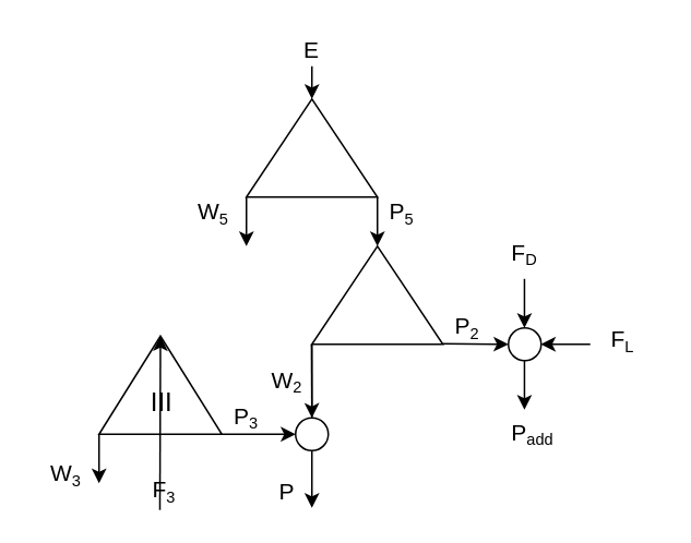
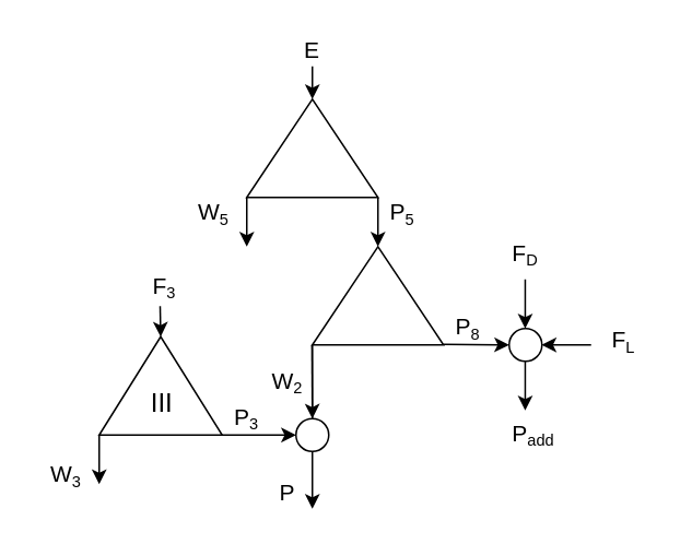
- <mxCell id="18" value="&lt;font style=&quot;font-size: 14px&quot;&gt;P&lt;/font&gt;&lt;font style=&quot;font-size: 11.667px&quot;&gt;&lt;sub&gt;2&lt;/sub&gt;&lt;/font&gt;" style="text;html=1;strokeColor=none;fillColor=none;align=center;verticalAlign=middle;whiteSpace=wrap;rounded=0;" parent="1" vertex="1"><mxGeometry x="280" y="165" width="10" height="70" as="geometry" /></mxCell>
+ <mxCell id="18" value="&lt;font style=&quot;font-size: 14px&quot;&gt;P&lt;/font&gt;&lt;font style=&quot;font-size: 11.667px&quot;&gt;&lt;sub&gt;8&lt;/sub&gt;&lt;/font&gt;" style="text;html=1;strokeColor=none;fillColor=none;align=center;verticalAlign=middle;whiteSpace=wrap;rounded=0;" parent="1" vertex="1"><mxGeometry x="280" y="165" width="10" height="70" as="geometry" /></mxCell>
- <mxCell id="14" value="&lt;font style=&quot;font-size: 14px&quot;&gt;F&lt;/font&gt;&lt;font style=&quot;font-size: 11.667px&quot;&gt;&lt;sub&gt;3&lt;/sub&gt;&lt;/font&gt;" style="text;html=1;strokeColor=none;fillColor=none;align=center;verticalAlign=middle;whiteSpace=wrap;rounded=0;" parent="1" vertex="1"><mxGeometry x="80" y="290" width="40" height="20" as="geometry" /></mxCell>
+ <mxCell id="14" value="&lt;font style=&quot;font-size: 14px&quot;&gt;F&lt;/font&gt;&lt;font style=&quot;font-size: 11.667px&quot;&gt;&lt;sub&gt;3&lt;/sub&gt;&lt;/font&gt;" style="text;html=1;strokeColor=none;fillColor=none;align=center;verticalAlign=middle;whiteSpace=wrap;rounded=0;" parent="1" vertex="1"><mxGeometry x="80" y="165" width="40" height="20" as="geometry" /></mxCell>
